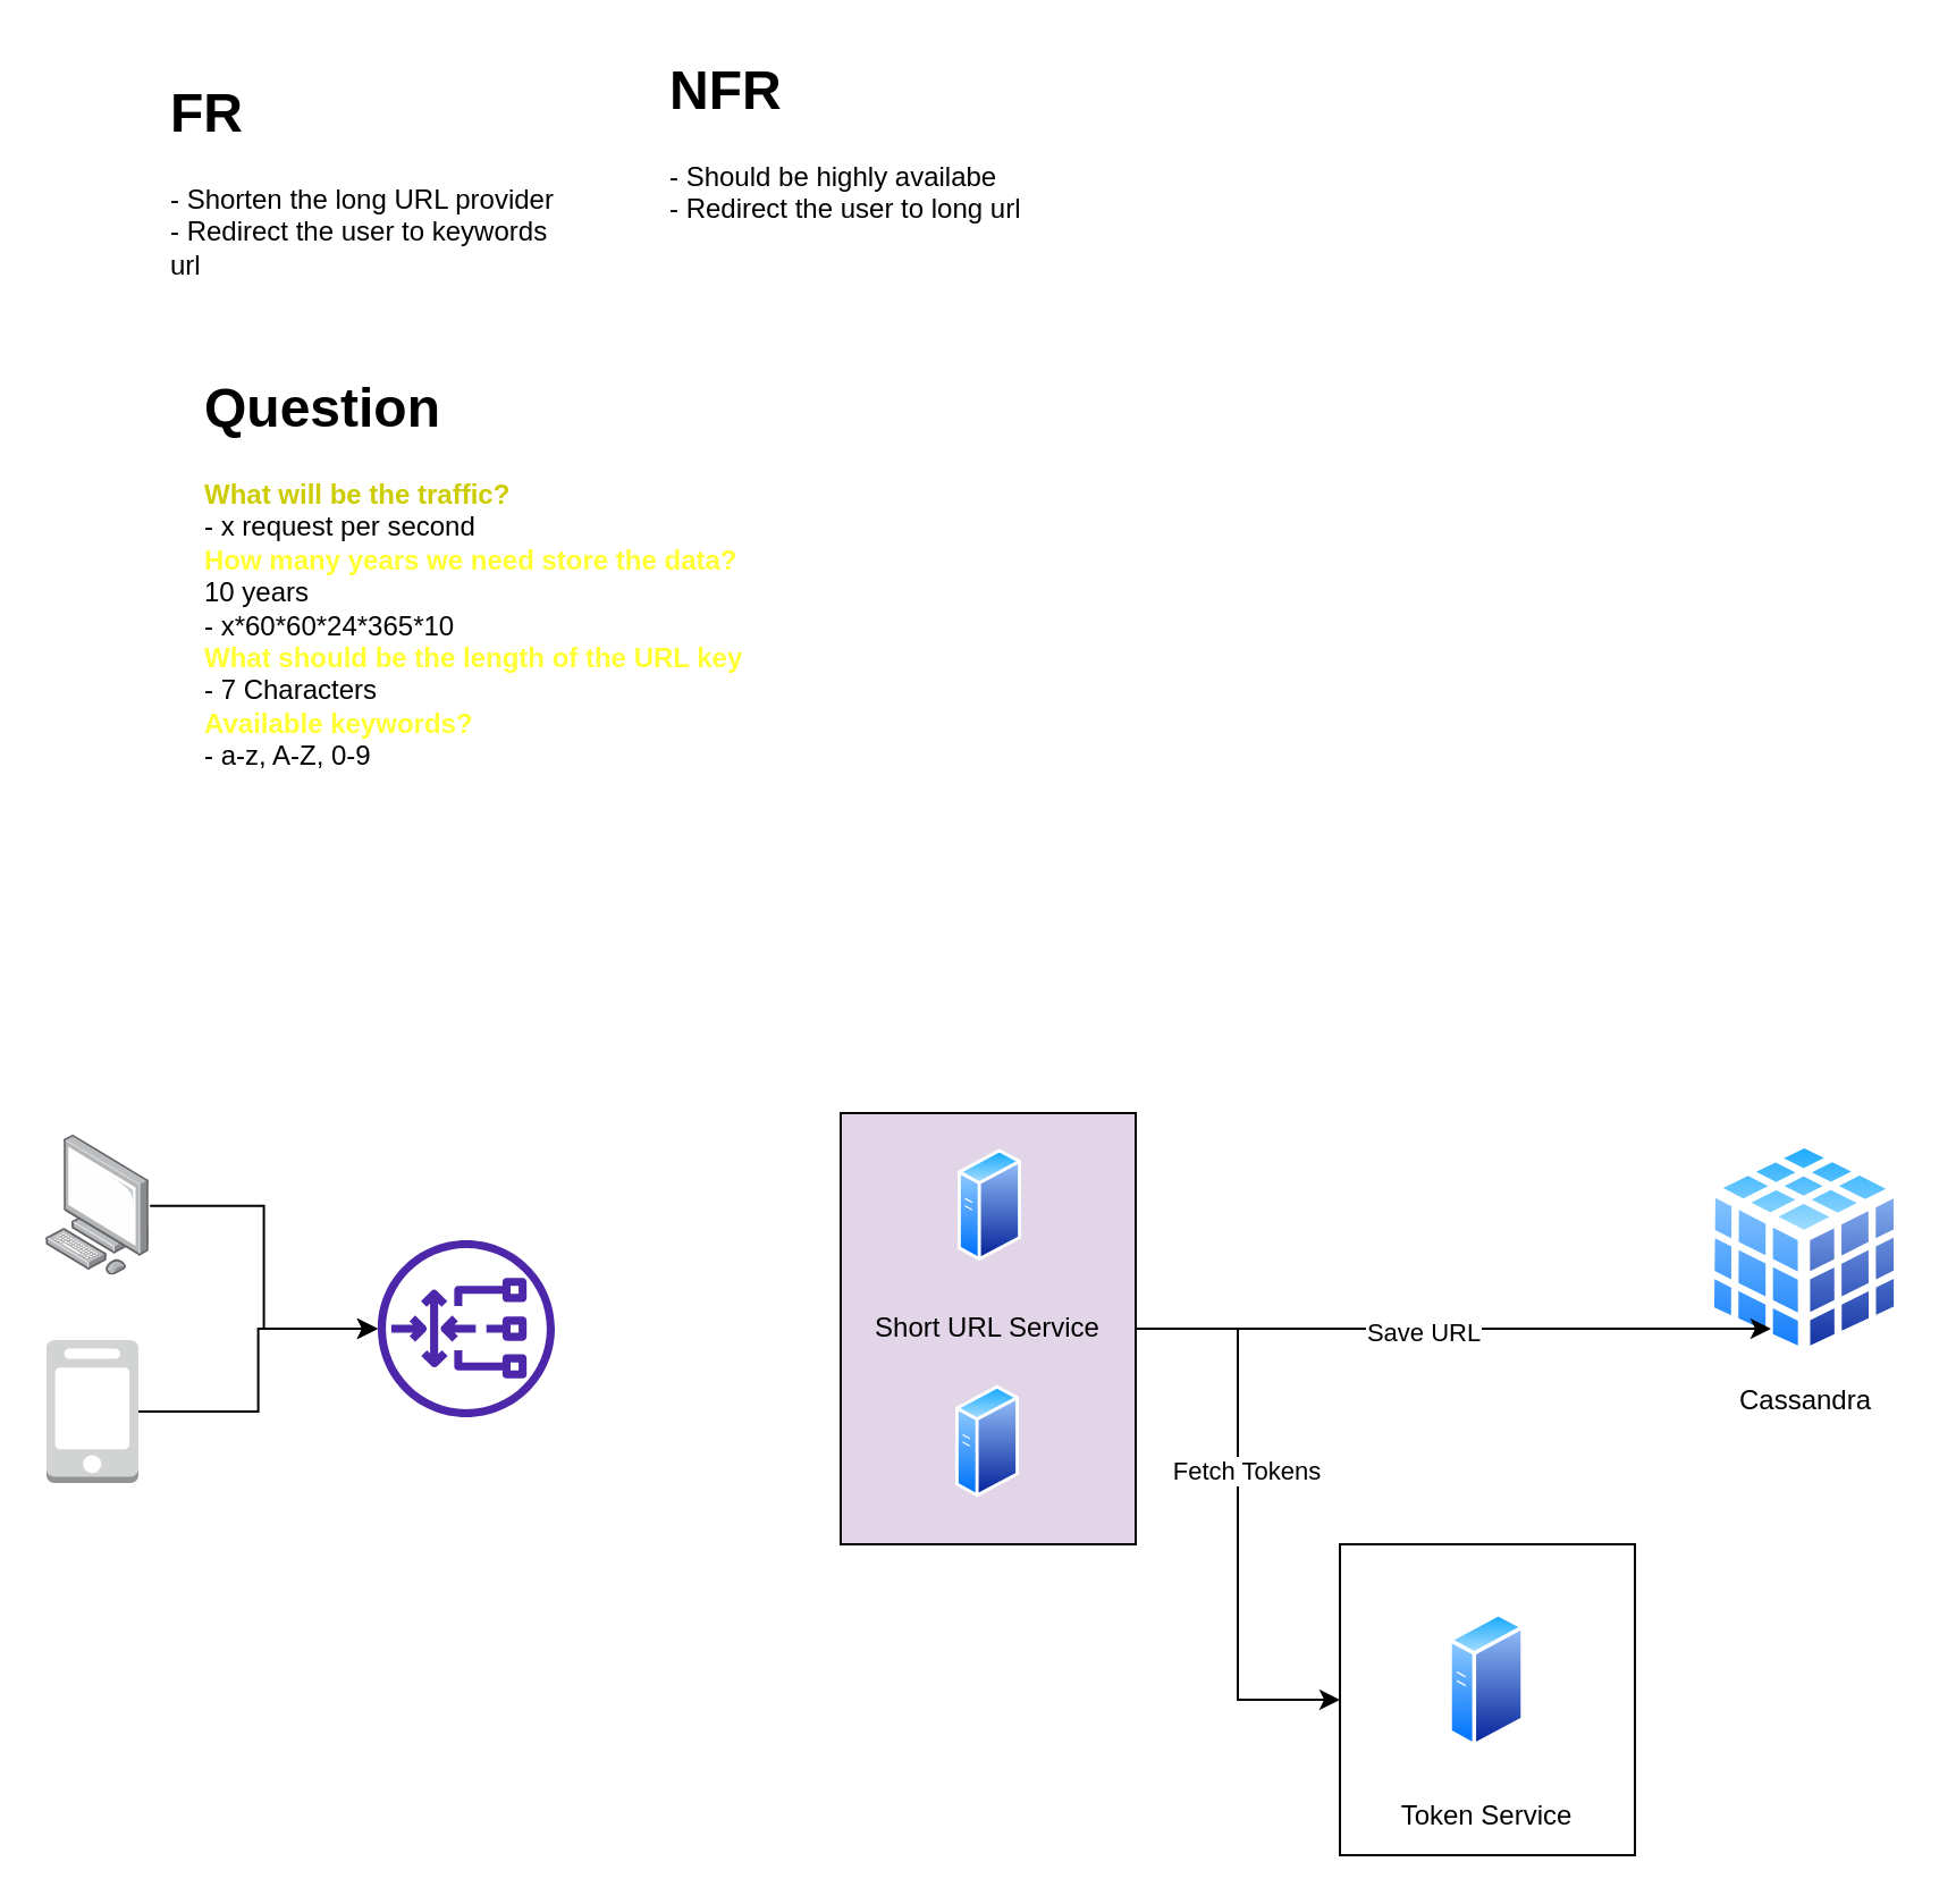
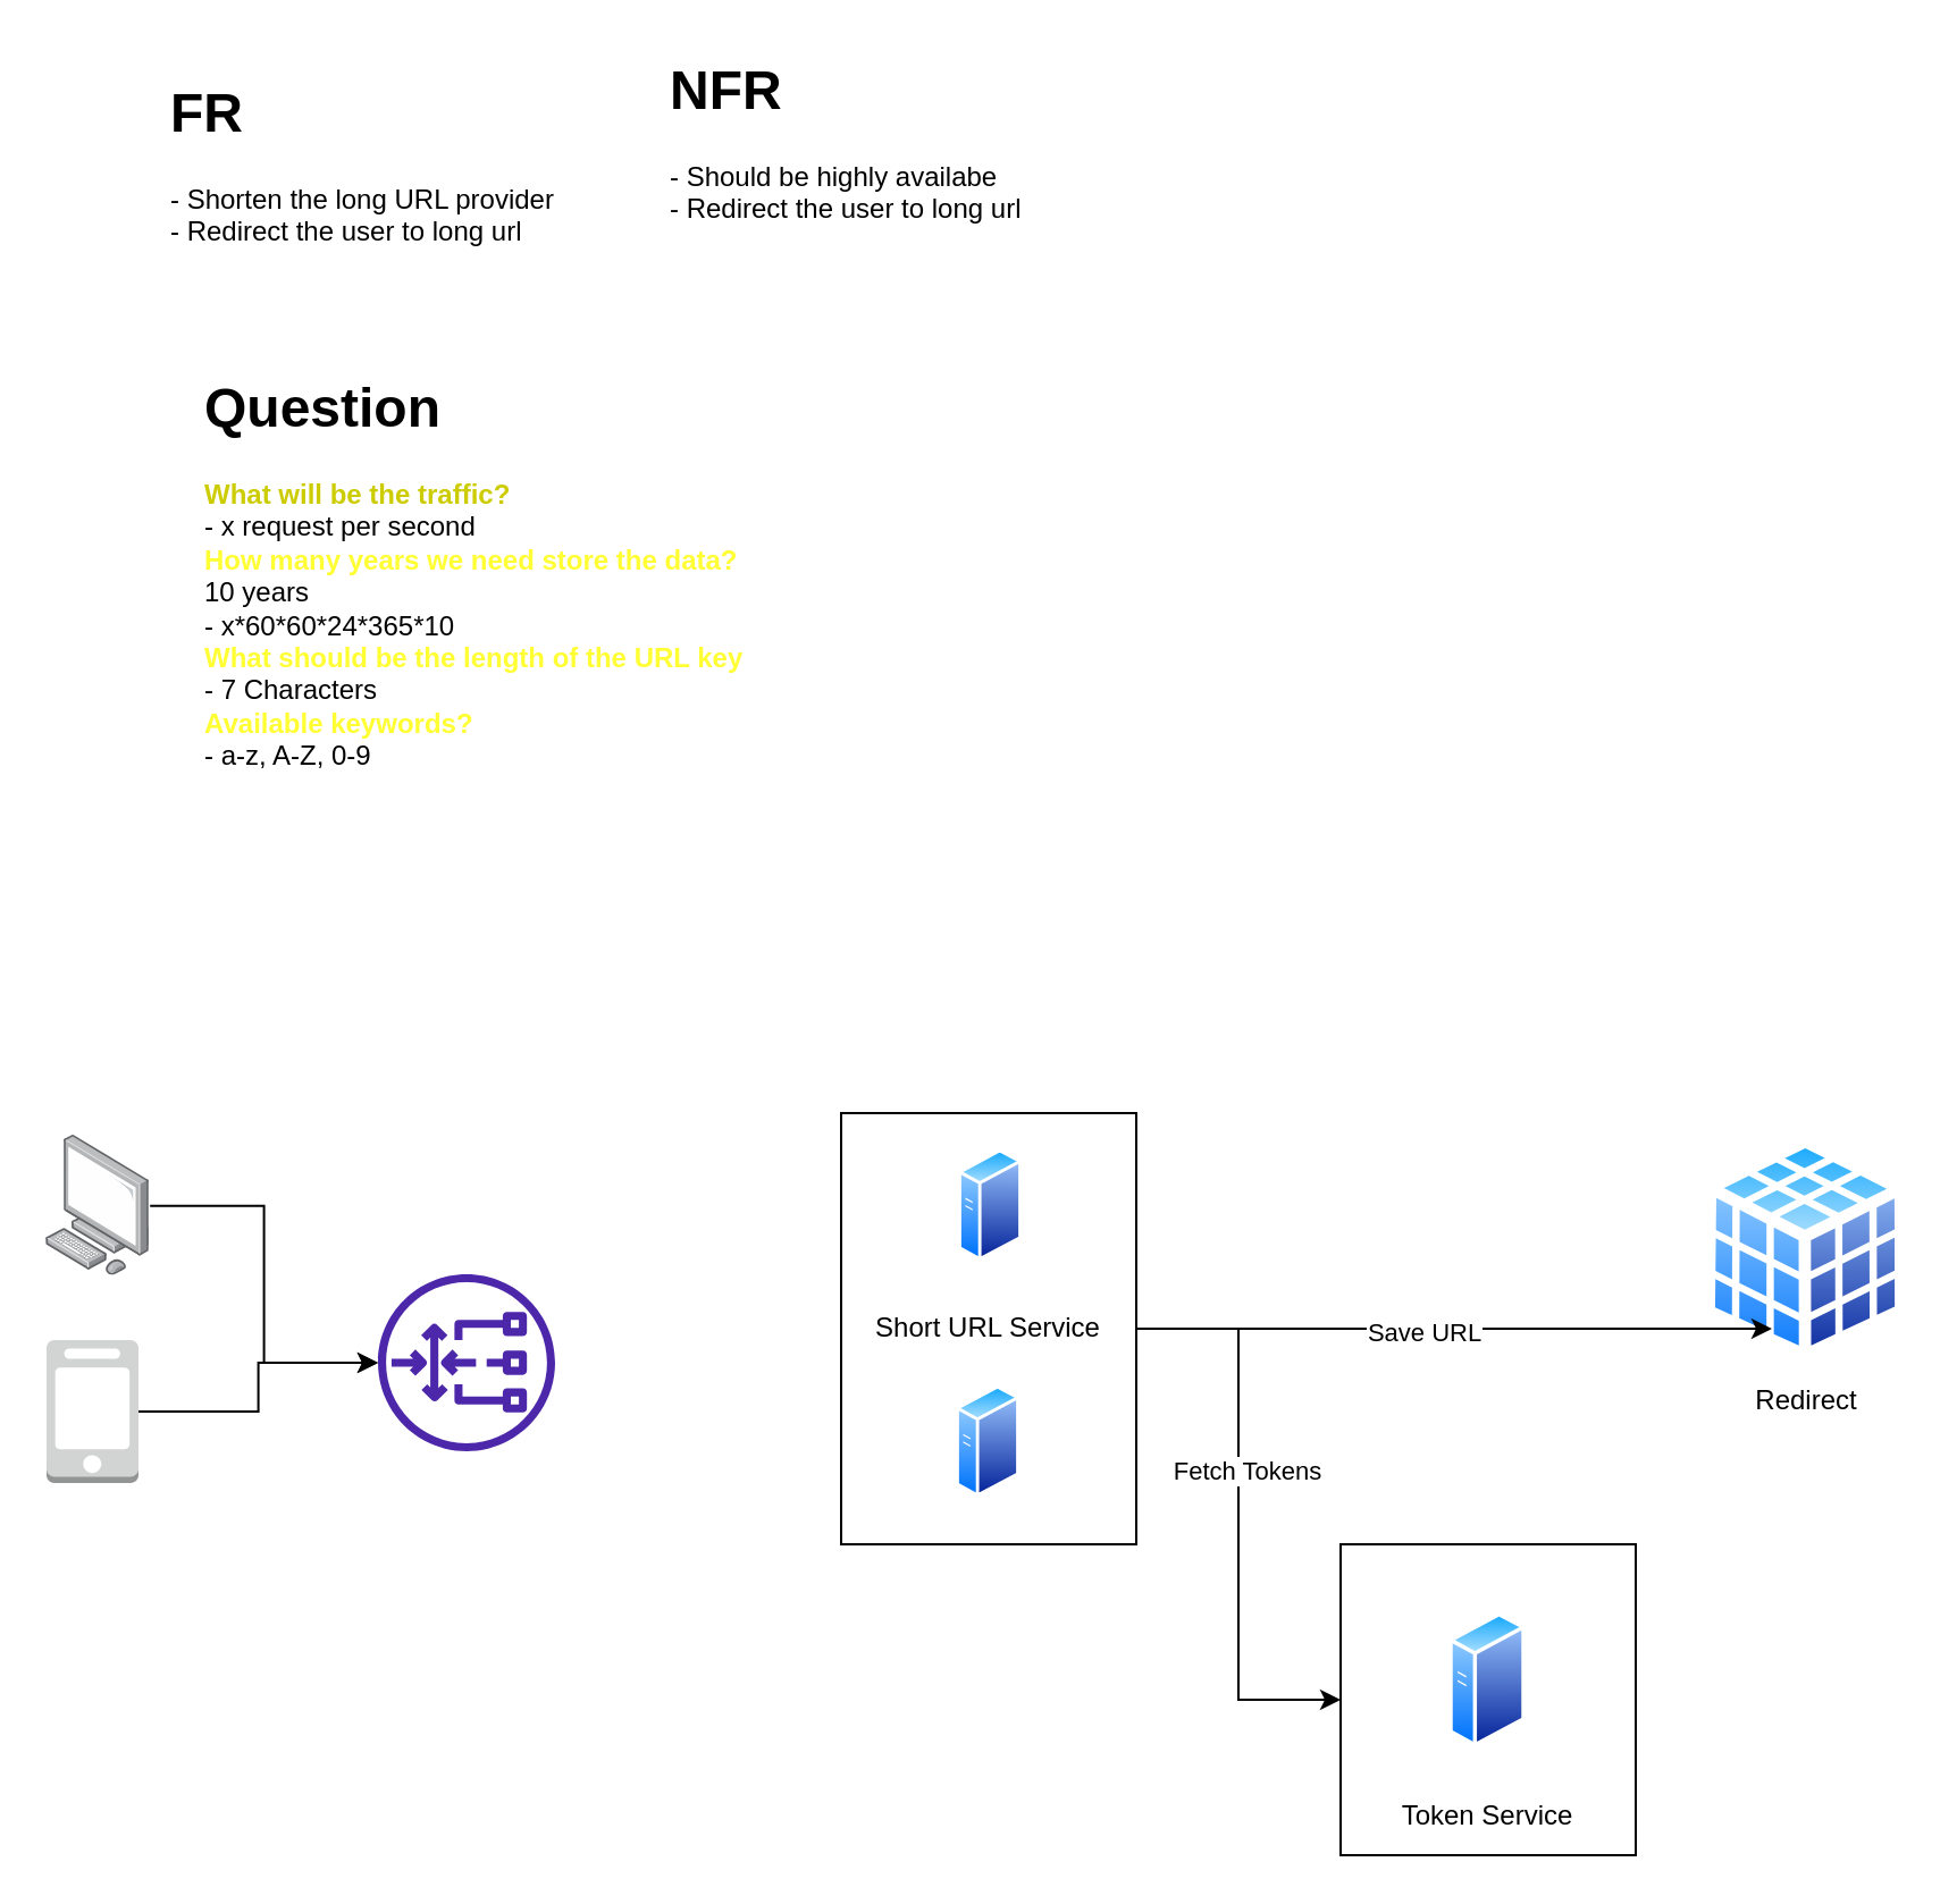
- <mxCell id="2" value="&lt;h1&gt;FR&lt;/h1&gt;&lt;p&gt;- Shorten the long URL provider&lt;br&gt;- Redirect the user to keywords url&lt;/p&gt;" style="text;html=1;strokeColor=none;fillColor=none;spacing=5;spacingTop=-20;whiteSpace=wrap;overflow=hidden;rounded=0;" vertex="1" parent="1"><mxGeometry x="70" y="30" width="190" height="120" as="geometry" /></mxCell>
+ <mxCell id="2" value="&lt;h1&gt;FR&lt;/h1&gt;&lt;p&gt;- Shorten the long URL provider&lt;br&gt;- Redirect the user to long url&lt;/p&gt;" style="text;html=1;strokeColor=none;fillColor=none;spacing=5;spacingTop=-20;whiteSpace=wrap;overflow=hidden;rounded=0;" vertex="1" parent="1"><mxGeometry x="70" y="30" width="190" height="120" as="geometry" /></mxCell>
- <mxCell id="9" value="Load Balancer" style="sketch=0;outlineConnect=0;fontColor=#FFFFFF;gradientColor=none;fillColor=#4D27AA;strokeColor=none;dashed=0;verticalLabelPosition=bottom;verticalAlign=top;align=center;html=1;fontSize=12;fontStyle=0;aspect=fixed;pointerEvents=1;shape=mxgraph.aws4.gateway_load_balancer;" vertex="1" parent="1"><mxGeometry x="166" y="546" width="78" height="78" as="geometry" /></mxCell>
+ <mxCell id="9" value="Load Balancer" style="sketch=0;outlineConnect=0;fontColor=#FFFFFF;gradientColor=none;fillColor=#4D27AA;strokeColor=none;dashed=0;verticalLabelPosition=bottom;verticalAlign=top;align=center;html=1;fontSize=12;fontStyle=0;aspect=fixed;pointerEvents=1;shape=mxgraph.aws4.gateway_load_balancer;" vertex="1" parent="1"><mxGeometry x="166" y="561" width="78" height="78" as="geometry" /></mxCell>
- <mxCell id="11" value="Short URL Service" style="rounded=0;whiteSpace=wrap;html=1;fillColor=#e1d5e7;" vertex="1" parent="10"><mxGeometry width="130" height="190" as="geometry" /></mxCell>
+ <mxCell id="11" value="Short URL Service" style="rounded=0;whiteSpace=wrap;html=1;" vertex="1" parent="10"><mxGeometry width="130" height="190" as="geometry" /></mxCell>
- <mxCell id="18" value="Cassandra" style="image;aspect=fixed;perimeter=ellipsePerimeter;html=1;align=center;shadow=0;dashed=0;spacingTop=3;image=img/lib/active_directory/database_cube.svg;" vertex="1" parent="1"><mxGeometry x="750" y="500" width="90" height="100" as="geometry" /></mxCell>
+ <mxCell id="18" value="Redirect" style="image;aspect=fixed;perimeter=ellipsePerimeter;html=1;align=center;shadow=0;dashed=0;spacingTop=3;image=img/lib/active_directory/database_cube.svg;" vertex="1" parent="1"><mxGeometry x="750" y="500" width="90" height="100" as="geometry" /></mxCell>
